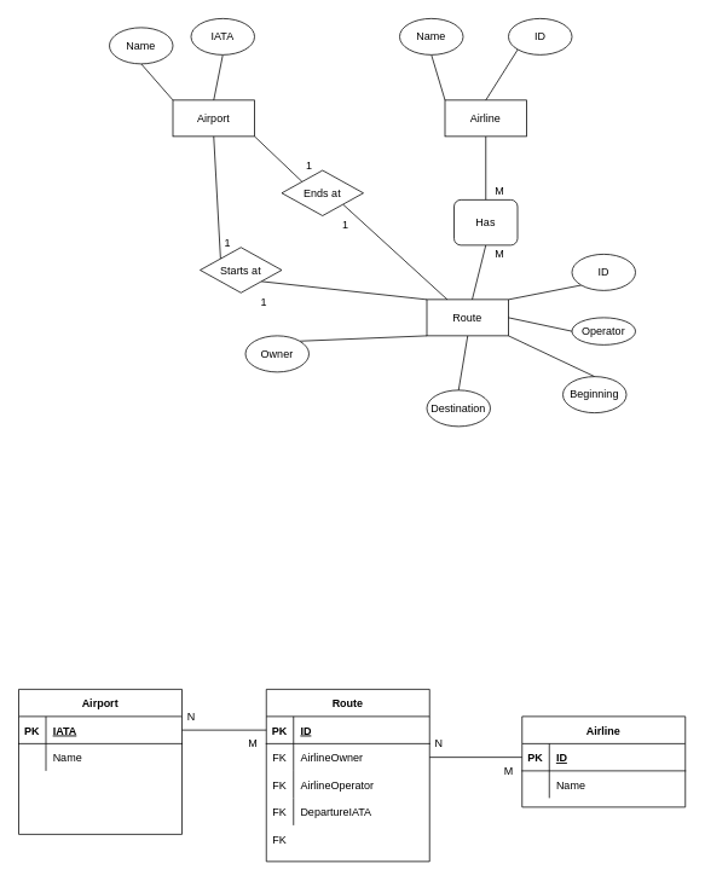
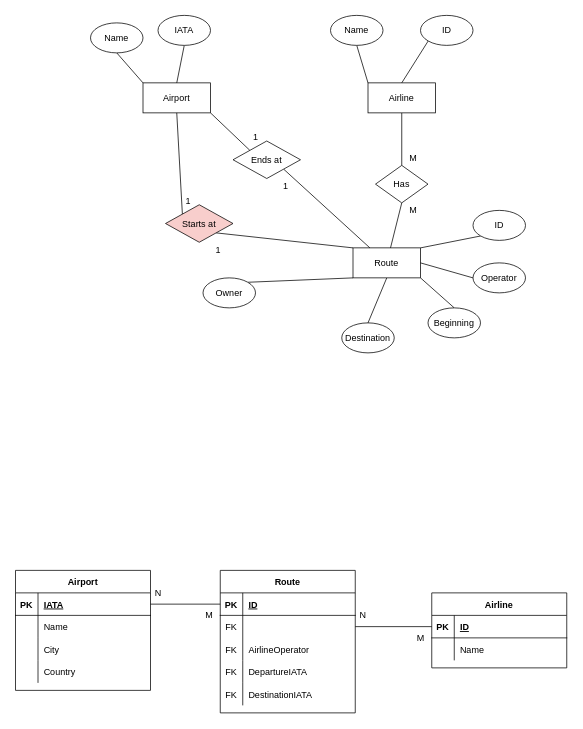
- <mxCell id="23" value="Has" style="whiteSpace=wrap;html=1;rounded=1;" parent="1" vertex="1"><mxGeometry x="500" y="220" width="70" height="50" as="geometry" /></mxCell>
+ <mxCell id="23" value="Has" style="rhombus;whiteSpace=wrap;html=1;" parent="1" vertex="1"><mxGeometry x="500" y="220" width="70" height="50" as="geometry" /></mxCell>
- <mxCell id="25" value="Starts at" style="rhombus;whiteSpace=wrap;html=1;" parent="1" vertex="1"><mxGeometry x="220" y="272.5" width="90" height="50" as="geometry" /></mxCell>
+ <mxCell id="25" value="Starts at" style="rhombus;whiteSpace=wrap;html=1;fillColor=#f8cecc;" parent="1" vertex="1"><mxGeometry x="220" y="272.5" width="90" height="50" as="geometry" /></mxCell>
- <mxCell id="21" value="Operator" style="ellipse;whiteSpace=wrap;html=1;" parent="1" vertex="1"><mxGeometry x="630" y="350" width="70" height="30" as="geometry" /></mxCell>
+ <mxCell id="21" value="Operator" style="ellipse;whiteSpace=wrap;html=1;" parent="1" vertex="1"><mxGeometry x="630" y="350" width="70" height="40" as="geometry" /></mxCell>
- <mxCell id="17" value="Beginning" style="ellipse;whiteSpace=wrap;html=1;" parent="1" vertex="1"><mxGeometry x="620" y="415" width="70" height="40" as="geometry" /></mxCell>
+ <mxCell id="17" value="Beginning" style="ellipse;whiteSpace=wrap;html=1;" parent="1" vertex="1"><mxGeometry x="570" y="410" width="70" height="40" as="geometry" /></mxCell>
- <mxCell id="18" value="Destination" style="ellipse;whiteSpace=wrap;html=1;" parent="1" vertex="1"><mxGeometry x="470" y="430" width="70" height="40" as="geometry" /></mxCell>
+ <mxCell id="18" value="Destination" style="ellipse;whiteSpace=wrap;html=1;" parent="1" vertex="1"><mxGeometry x="455" y="430" width="70" height="40" as="geometry" /></mxCell>
- <mxCell id="58" value="AirlineOwner" style="shape=partialRectangle;connectable=0;fillColor=none;top=0;left=0;bottom=0;right=0;align=left;spacingLeft=6;overflow=hidden;" parent="56" vertex="1"><mxGeometry x="30" width="150" height="30" as="geometry" /></mxCell>
+ <mxCell id="39" value="City" style="shape=partialRectangle;connectable=0;fillColor=none;top=0;left=0;bottom=0;right=0;align=left;spacingLeft=6;overflow=hidden;" vertex="1" parent="37"><mxGeometry x="30" width="150" height="30" as="geometry" /></mxCell>
+ <mxCell id="42" value="Country" style="shape=partialRectangle;connectable=0;fillColor=none;top=0;left=0;bottom=0;right=0;align=left;spacingLeft=6;overflow=hidden;" parent="40" vertex="1"><mxGeometry x="30" width="150" height="30" as="geometry" /></mxCell>
+ <mxCell id="67" value="DestinationIATA" style="shape=partialRectangle;connectable=0;fillColor=none;top=0;left=0;bottom=0;right=0;align=left;spacingLeft=6;overflow=hidden;" parent="65" vertex="1"><mxGeometry x="30" width="150" height="30" as="geometry" /></mxCell>
